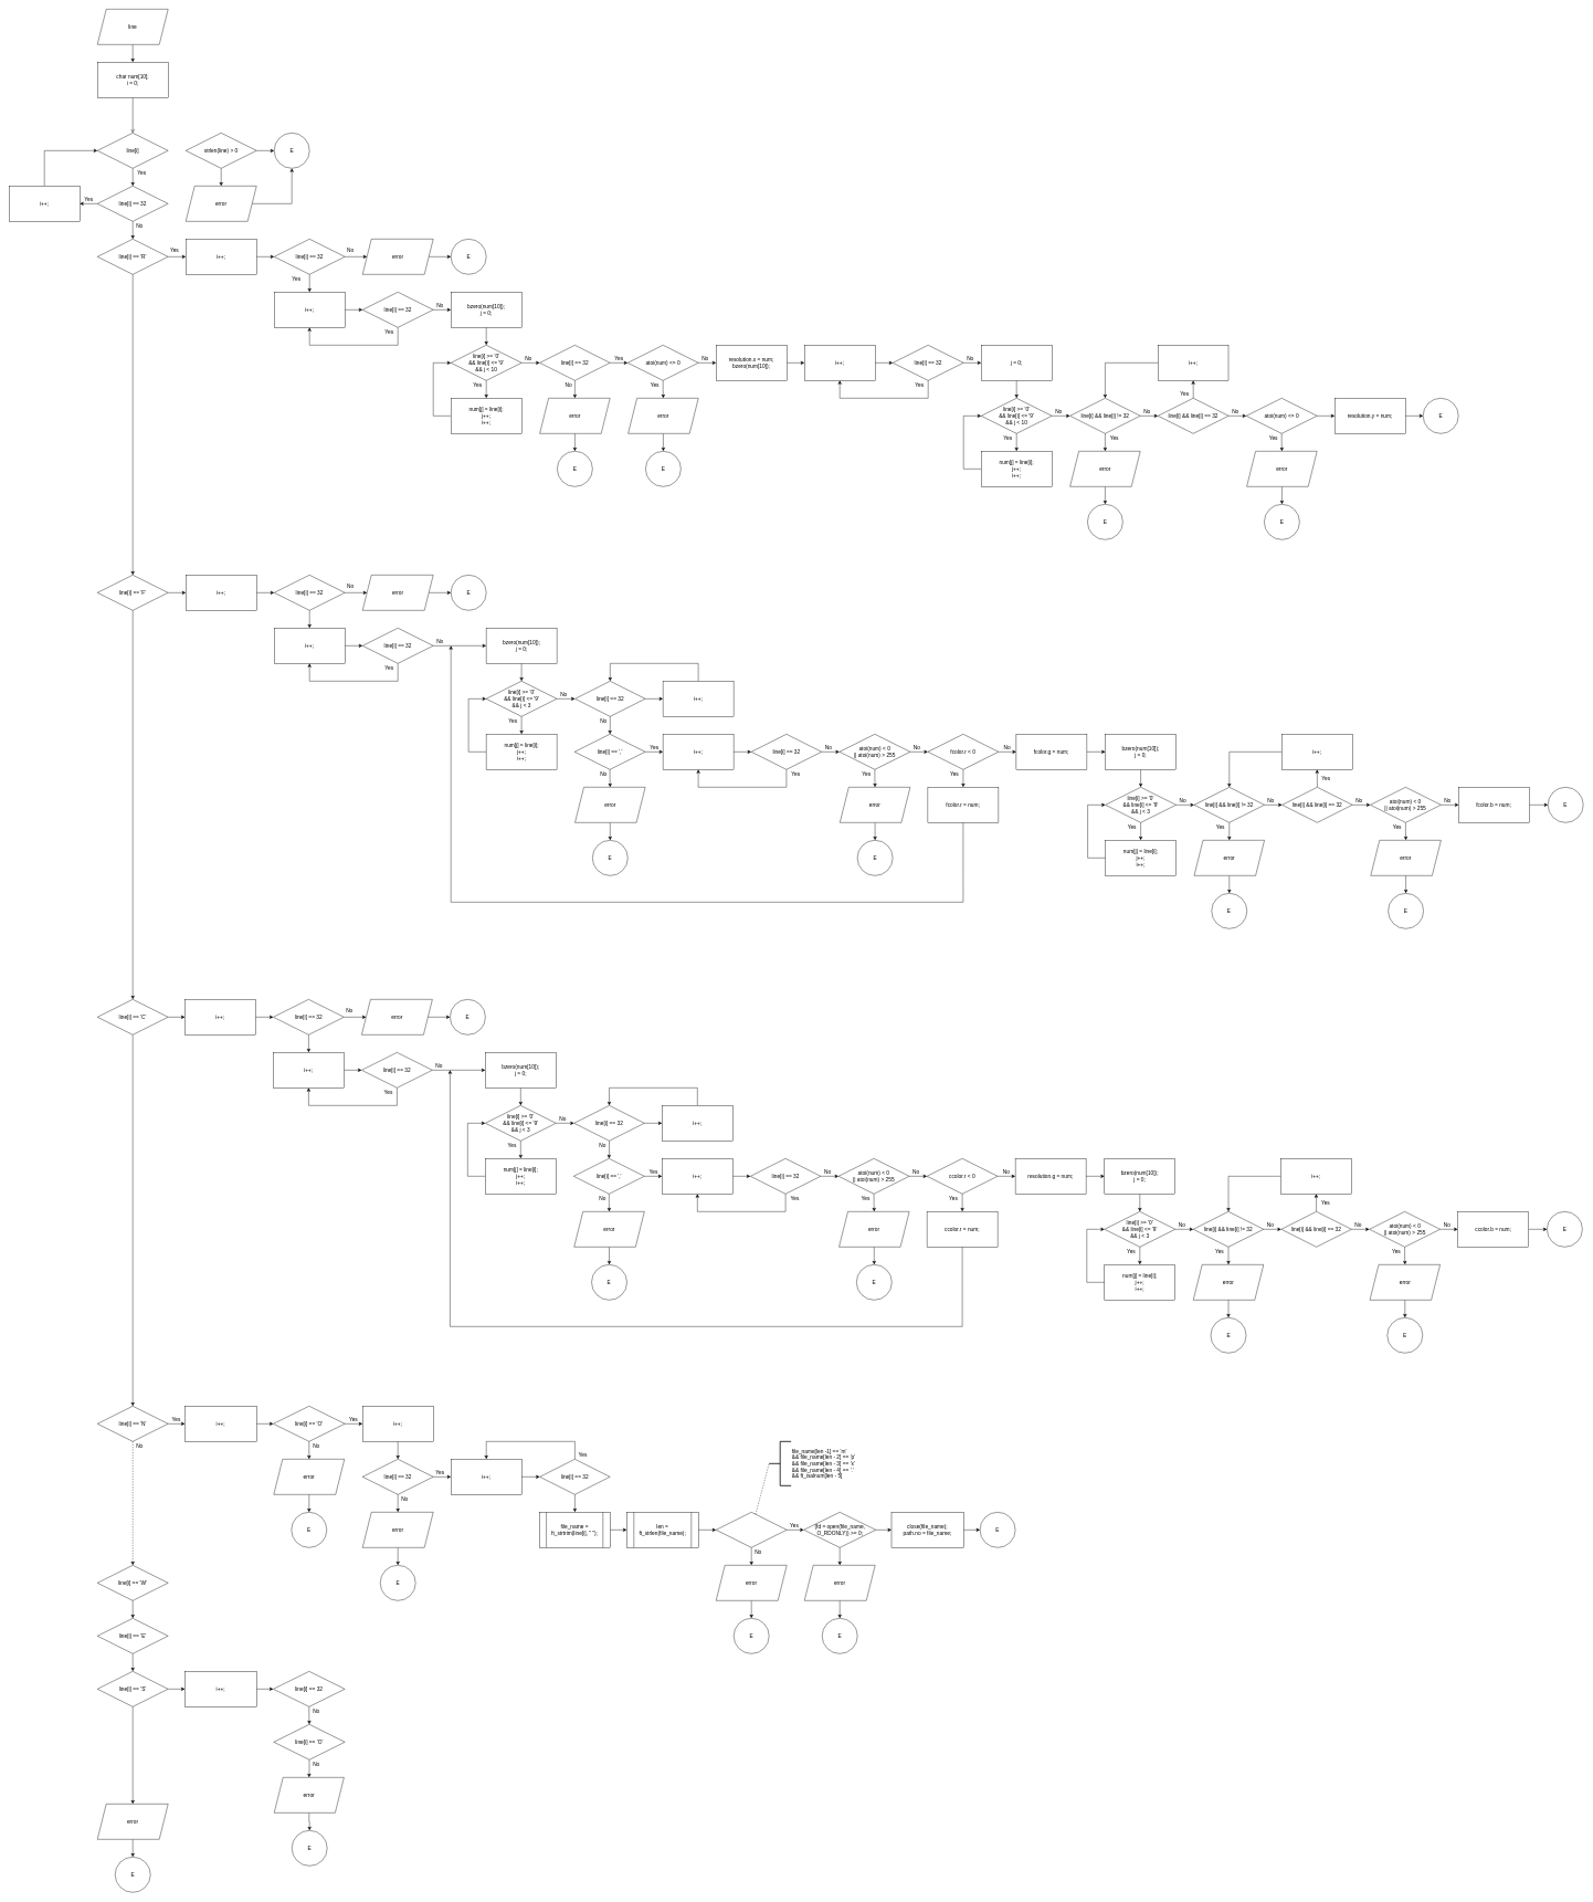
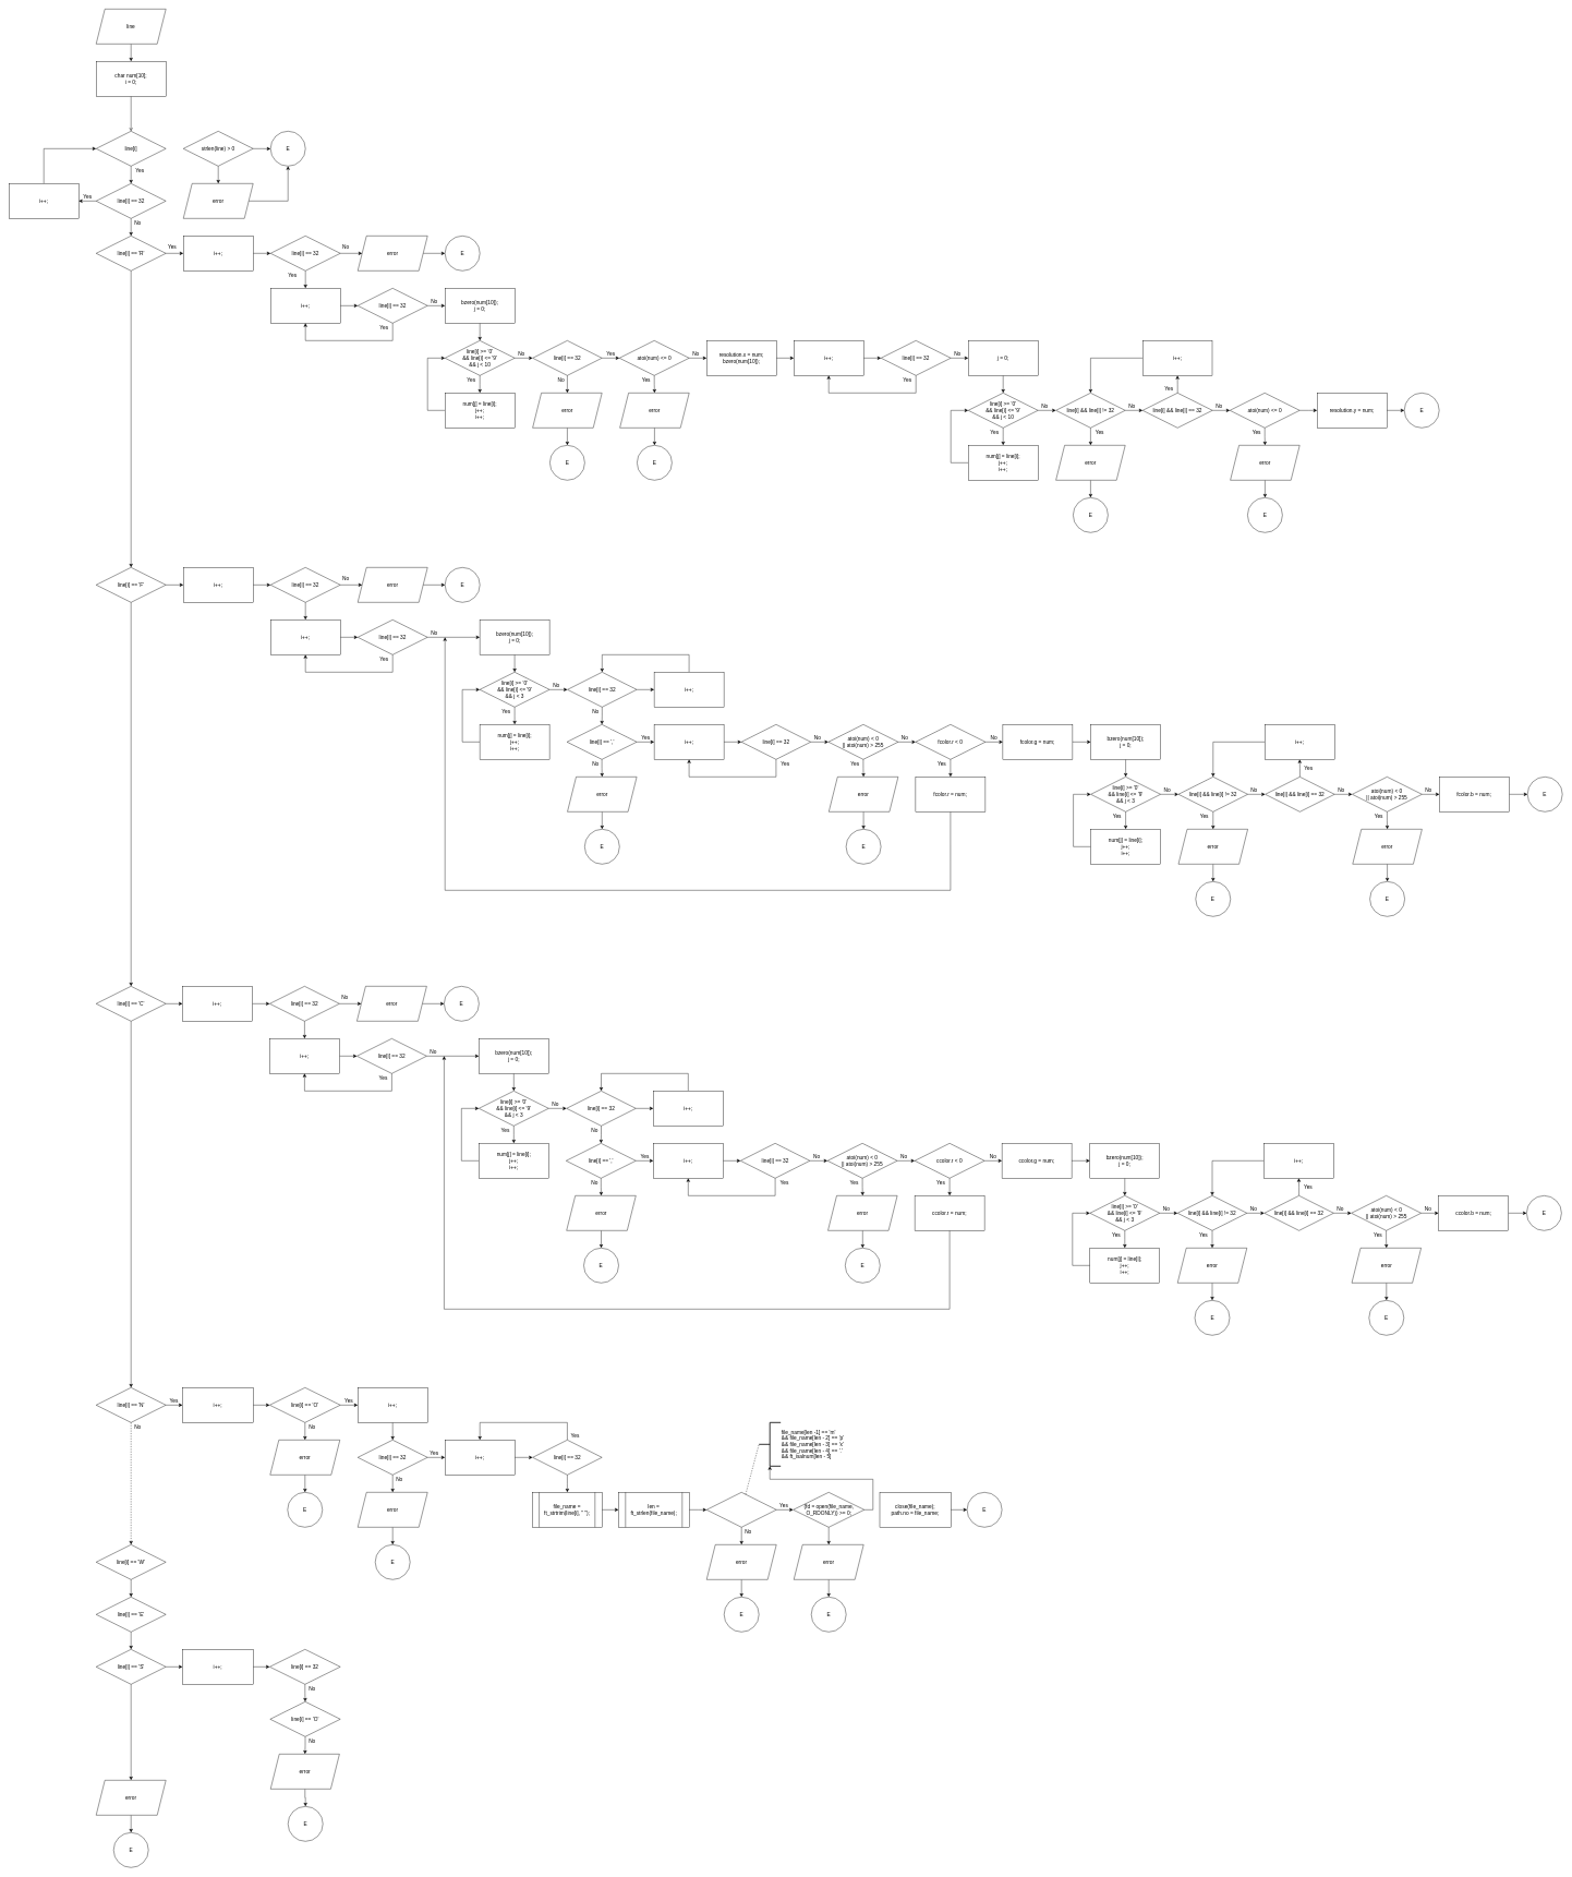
- <mxCell id="275" value="resolution.g = num;" style="whiteSpace=wrap;html=1;" parent="1" vertex="1"><mxGeometry x="2297.26" y="2620" width="160" height="80" as="geometry" /></mxCell>
+ <mxCell id="275" value="ccolor.g = num;" style="whiteSpace=wrap;html=1;" parent="1" vertex="1"><mxGeometry x="2297.26" y="2620" width="160" height="80" as="geometry" /></mxCell>
- <mxCell id="367" style="edgeStyle=orthogonalEdgeStyle;rounded=0;orthogonalLoop=1;jettySize=auto;html=1;exitX=1;exitY=0.5;exitDx=0;exitDy=0;entryX=0;entryY=0.5;entryDx=0;entryDy=0;" parent="1" source="368" target="375" edge="1"><mxGeometry relative="1" as="geometry" /></mxCell>
+ <mxCell id="367" style="edgeStyle=orthogonalEdgeStyle;rounded=0;orthogonalLoop=1;jettySize=auto;html=1;exitX=1;exitY=0.5;exitDx=0;exitDy=0;" parent="1" source="368" target="361" edge="1"><mxGeometry relative="1" as="geometry" /></mxCell>
